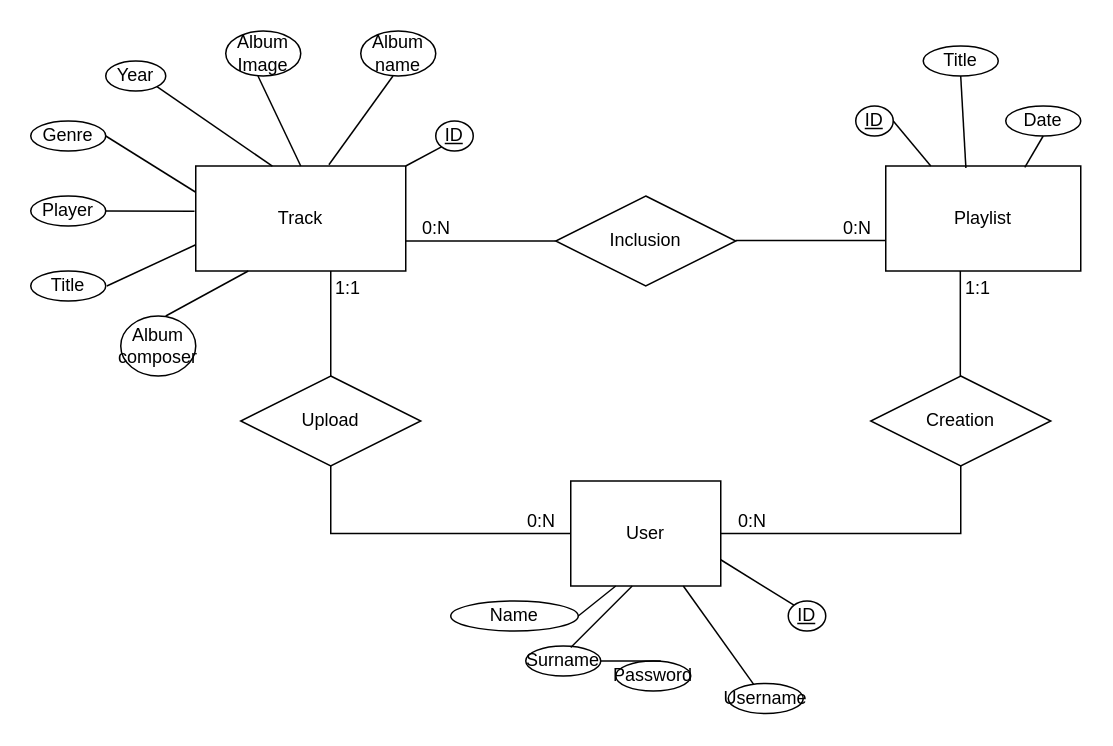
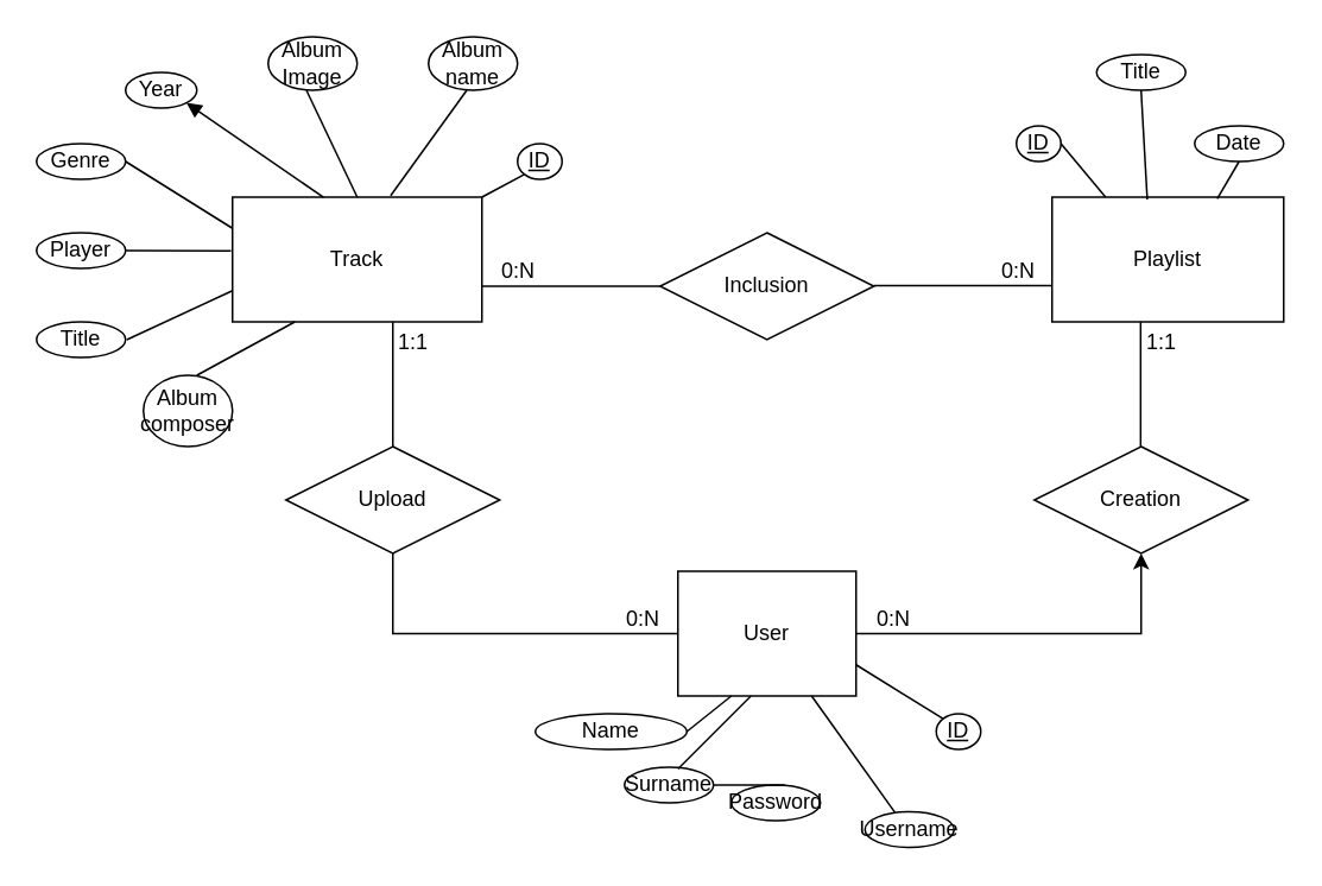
- <mxCell id="36" value="" style="endArrow=none;html=1;exitX=0.365;exitY=0.002;exitDx=0;exitDy=0;exitPerimeter=0;entryX=1;entryY=1;entryDx=0;entryDy=0;" edge="1" parent="1" source="2" target="24"><mxGeometry width="50" height="50" relative="1" as="geometry"><mxPoint x="60" y="105" as="sourcePoint" /><mxPoint x="110" y="55" as="targetPoint" /></mxGeometry></mxCell>
+ <mxCell id="36" value="" style="endArrow=block;html=1;exitX=0.365;exitY=0.002;exitDx=0;exitDy=0;exitPerimeter=0;entryX=1;entryY=1;entryDx=0;entryDy=0;" edge="1" parent="1" source="2" target="24"><mxGeometry width="50" height="50" relative="1" as="geometry"><mxPoint x="60" y="105" as="sourcePoint" /><mxPoint x="110" y="55" as="targetPoint" /></mxGeometry></mxCell>
- <mxCell id="10" value="" style="endArrow=none;html=1;rounded=0;entryX=0.5;entryY=1;entryDx=0;entryDy=0;exitX=1;exitY=0.5;exitDx=0;exitDy=0;" edge="1" parent="1" source="4" target="6"><mxGeometry relative="1" as="geometry"><mxPoint x="480" y="340" as="sourcePoint" /><mxPoint x="640" y="370" as="targetPoint" /><Array as="points"><mxPoint x="640" y="355" /></Array></mxGeometry></mxCell>
+ <mxCell id="10" value="" style="endArrow=classic;html=1;rounded=0;entryX=0.5;entryY=1;entryDx=0;entryDy=0;exitX=1;exitY=0.5;exitDx=0;exitDy=0;" edge="1" parent="1" source="4" target="6"><mxGeometry relative="1" as="geometry"><mxPoint x="480" y="340" as="sourcePoint" /><mxPoint x="640" y="370" as="targetPoint" /><Array as="points"><mxPoint x="640" y="355" /></Array></mxGeometry></mxCell>
